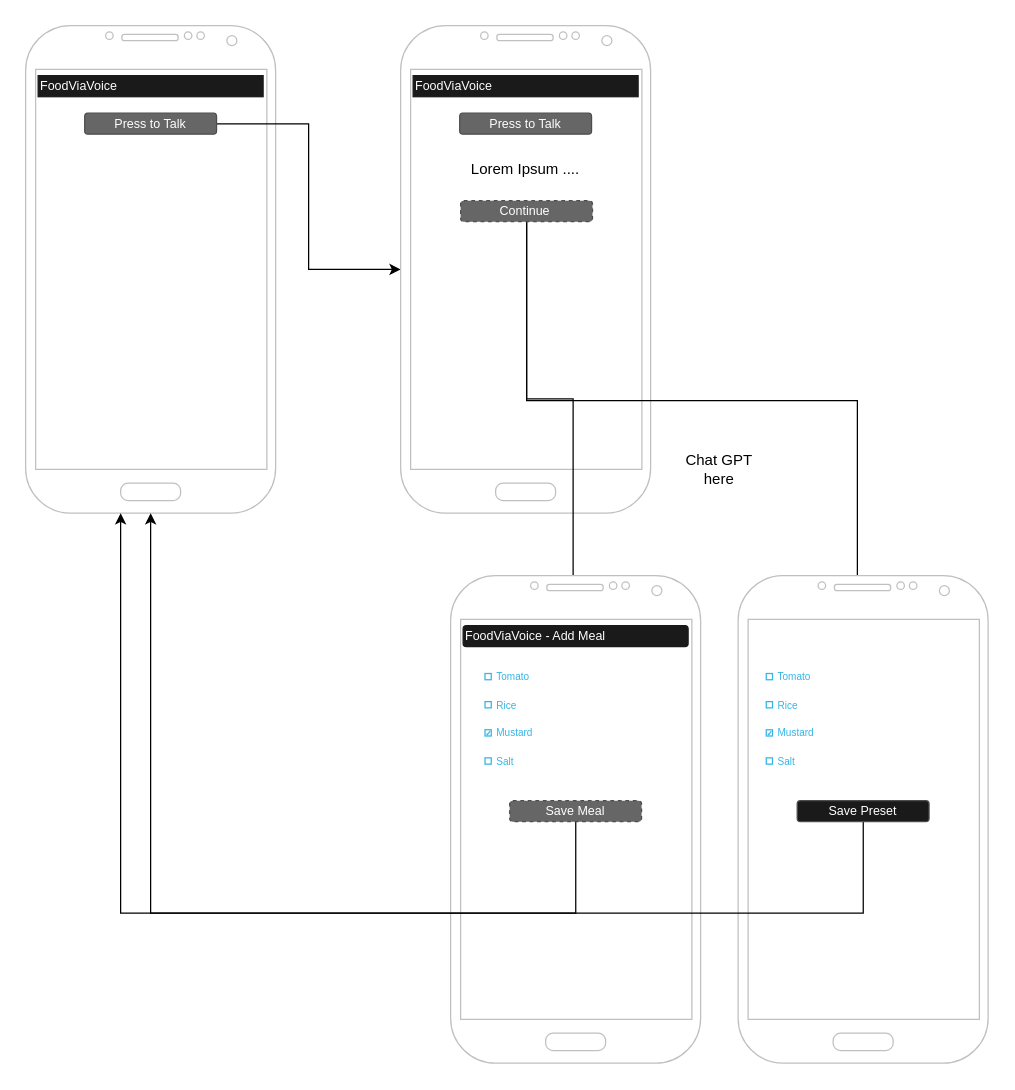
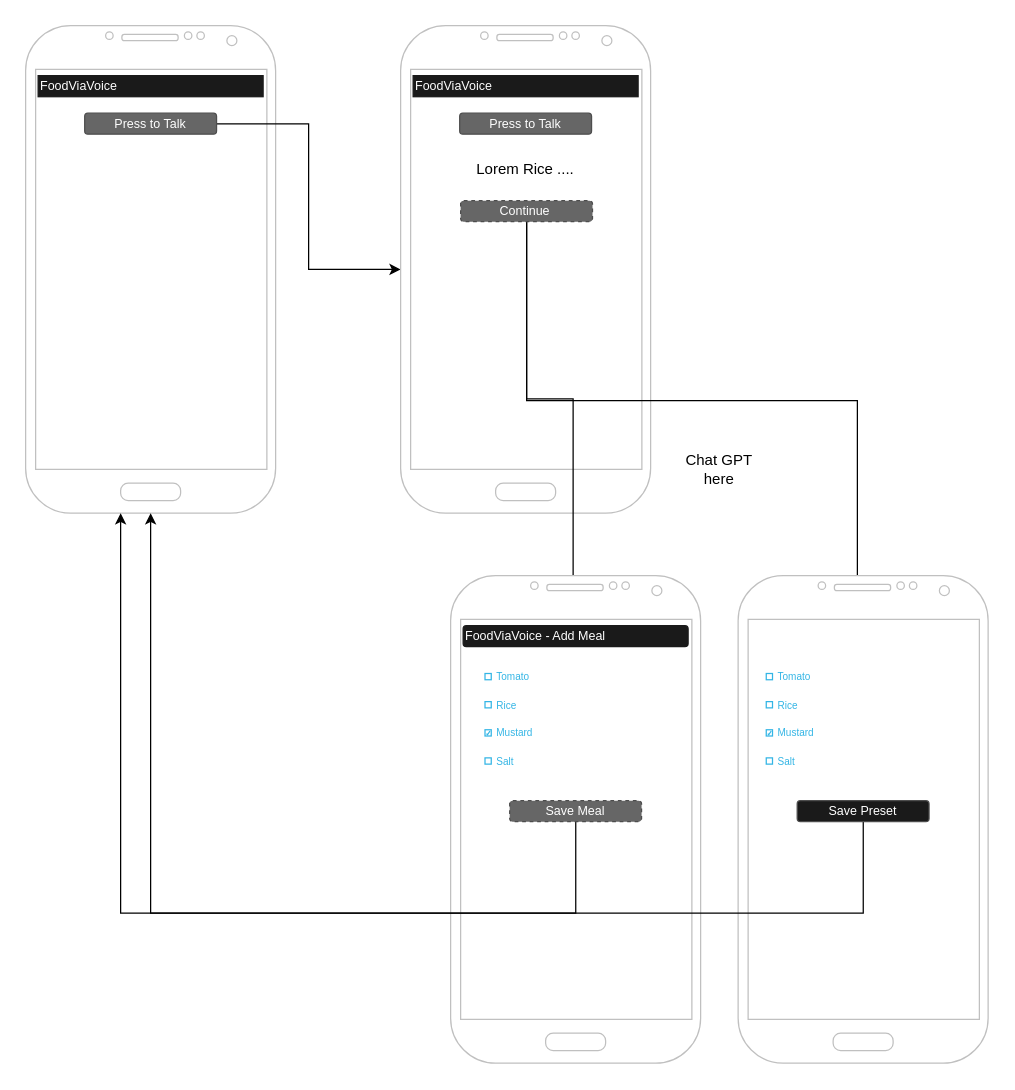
- <mxCell id="9" value="Lorem Ipsum ...." style="text;html=1;strokeColor=none;fillColor=none;align=center;verticalAlign=middle;whiteSpace=wrap;rounded=0;" vertex="1" parent="1"><mxGeometry x="330" y="110" width="180" height="50" as="geometry" /></mxCell>
+ <mxCell id="9" value="Lorem Rice ...." style="text;html=1;strokeColor=none;fillColor=none;align=center;verticalAlign=middle;whiteSpace=wrap;rounded=0;" vertex="1" parent="1"><mxGeometry x="330" y="110" width="180" height="50" as="geometry" /></mxCell>
